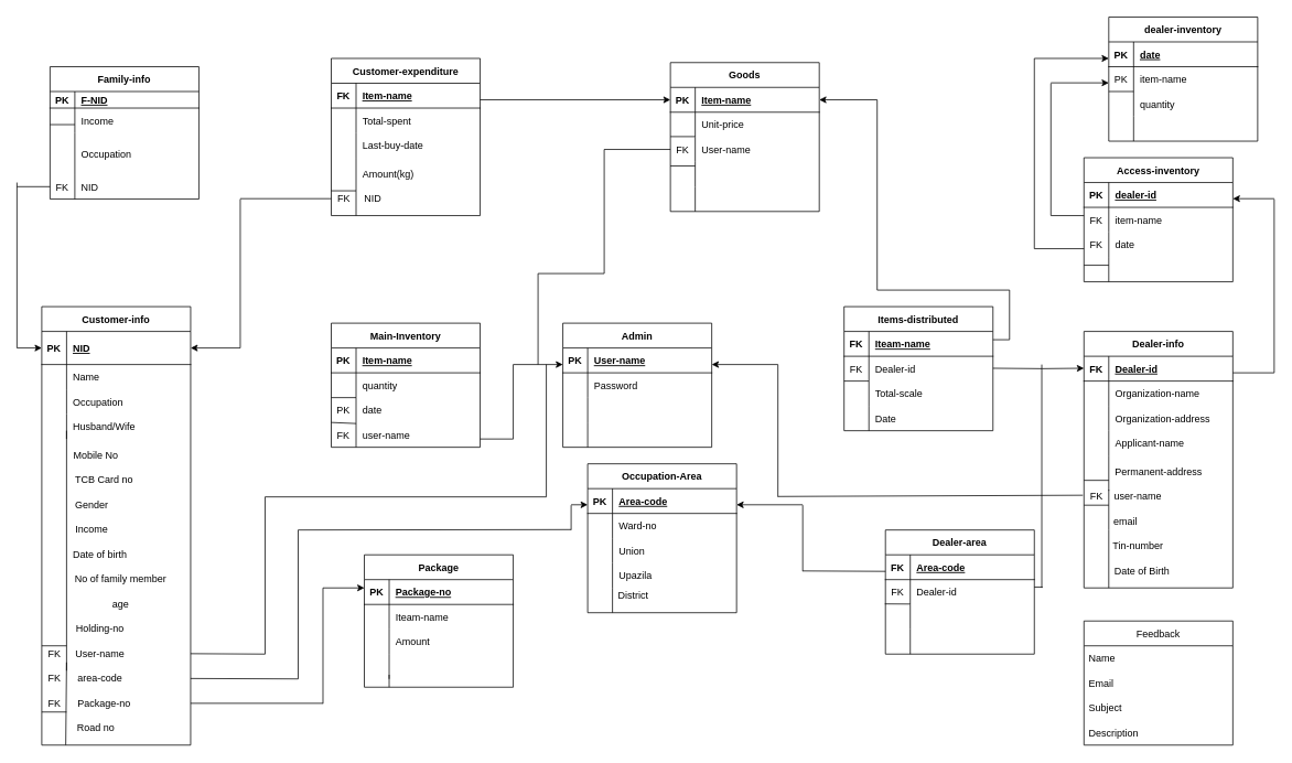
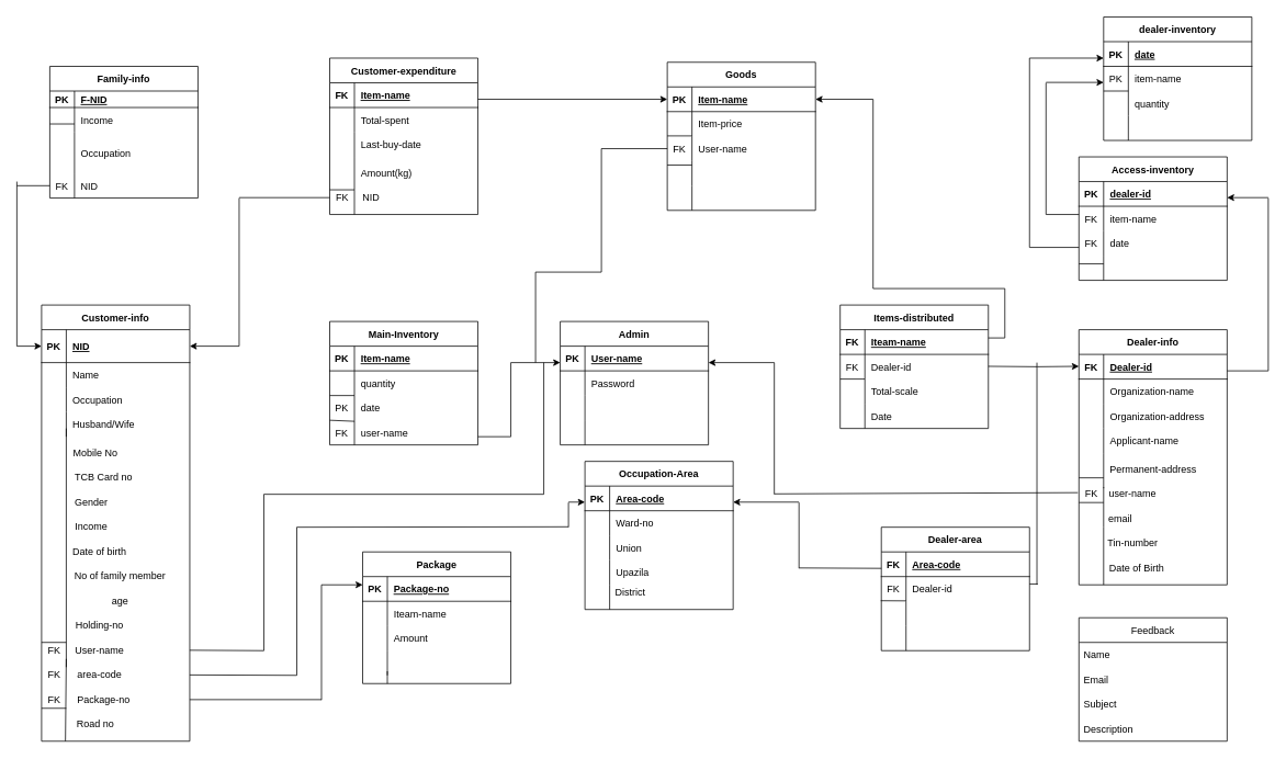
- <mxCell id="91" value="Unit-price" style="shape=partialRectangle;connectable=0;fillColor=none;top=0;left=0;bottom=0;right=0;align=left;spacingLeft=6;overflow=hidden;" parent="89" vertex="1"><mxGeometry x="30" width="150" height="30" as="geometry"><mxRectangle width="150" height="30" as="alternateBounds" /></mxGeometry></mxCell>
+ <mxCell id="91" value="Item-price" style="shape=partialRectangle;connectable=0;fillColor=none;top=0;left=0;bottom=0;right=0;align=left;spacingLeft=6;overflow=hidden;" parent="89" vertex="1"><mxGeometry x="30" width="150" height="30" as="geometry"><mxRectangle width="150" height="30" as="alternateBounds" /></mxGeometry></mxCell>
